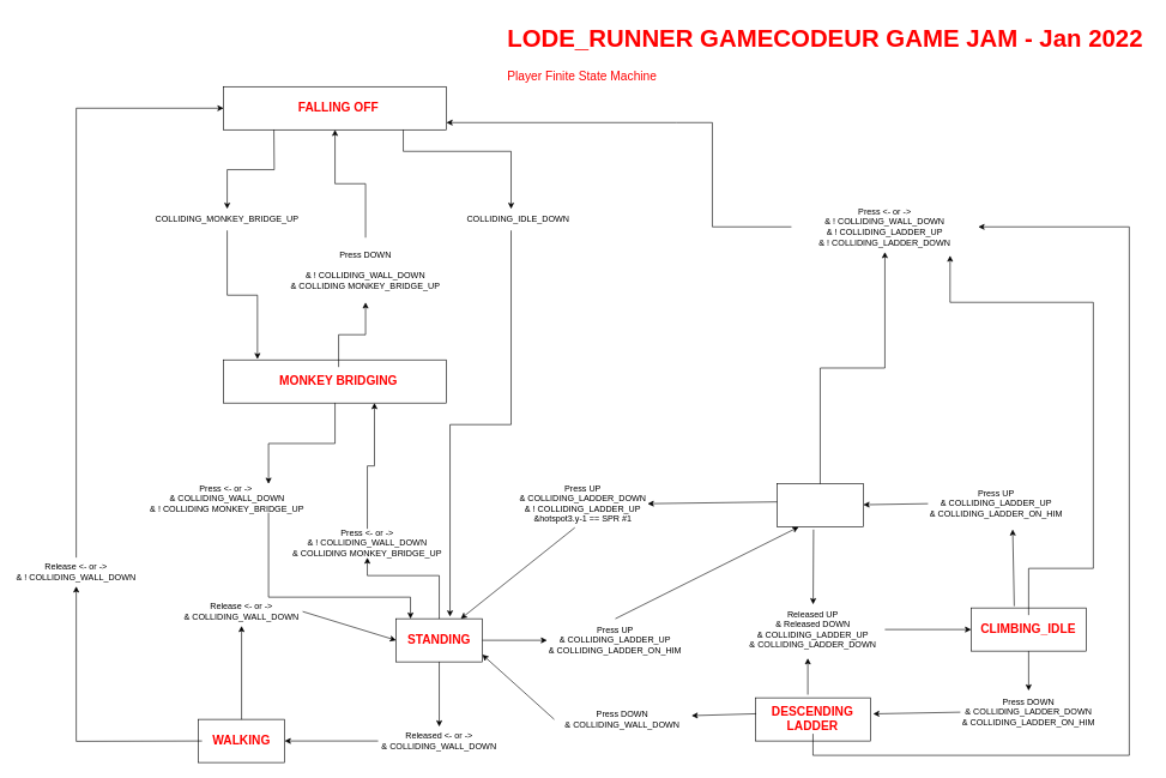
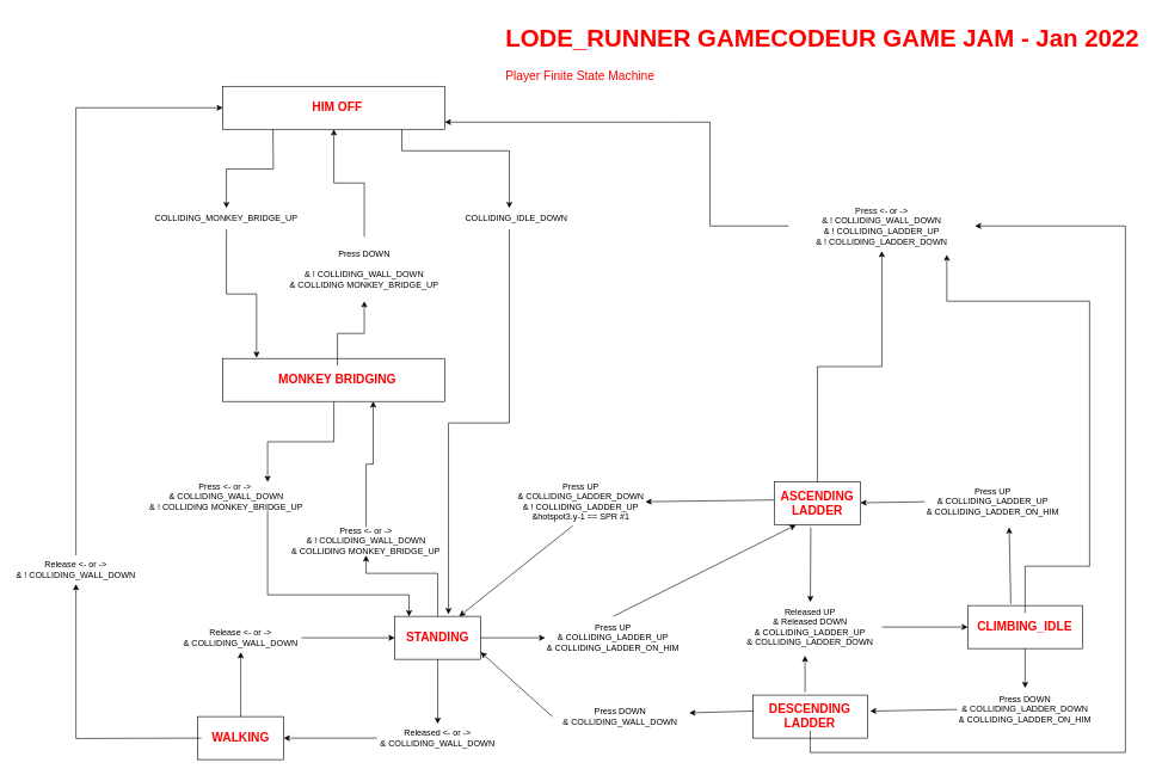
- <mxCell id="57" value="&lt;font color=&quot;#ff0000&quot; size=&quot;1&quot;&gt;&lt;b style=&quot;font-size: 17px&quot;&gt;FALLING OFF&lt;/b&gt;&lt;/font&gt;" style="text;html=1;strokeColor=none;fillColor=none;align=center;verticalAlign=middle;whiteSpace=wrap;rounded=0;" vertex="1" parent="55"><mxGeometry x="40" y="10" width="240" height="40" as="geometry" /></mxCell>
+ <mxCell id="57" value="&lt;font color=&quot;#ff0000&quot; size=&quot;1&quot;&gt;&lt;b style=&quot;font-size: 17px&quot;&gt;HIM OFF&lt;/b&gt;&lt;/font&gt;" style="text;html=1;strokeColor=none;fillColor=none;align=center;verticalAlign=middle;whiteSpace=wrap;rounded=0;" vertex="1" parent="55"><mxGeometry x="40" y="10" width="240" height="40" as="geometry" /></mxCell>
+ <mxCell id="7" value="&lt;font color=&quot;#ff0000&quot; style=&quot;font-size: 17px&quot;&gt;&lt;b&gt;ASCENDING&lt;br&gt;LADDER&lt;br&gt;&lt;/b&gt;&lt;/font&gt;" style="text;html=1;strokeColor=none;fillColor=none;align=center;verticalAlign=middle;whiteSpace=wrap;rounded=0;" vertex="1" parent="5"><mxGeometry x="10" y="10" width="100" height="40" as="geometry" /></mxCell>
- <mxCell id="11" value="Release &amp;lt;- or -&amp;gt;&lt;br&gt;&amp;amp; COLLIDING_WALL_DOWN" style="text;html=1;strokeColor=none;fillColor=none;align=center;verticalAlign=middle;whiteSpace=wrap;rounded=0;" vertex="1" parent="1"><mxGeometry x="250" y="830" width="170" height="40" as="geometry" /></mxCell>
+ <mxCell id="11" value="Release &amp;lt;- or -&amp;gt;&lt;br&gt;&amp;amp; COLLIDING_WALL_DOWN" style="text;html=1;strokeColor=none;fillColor=none;align=center;verticalAlign=middle;whiteSpace=wrap;rounded=0;" vertex="1" parent="1"><mxGeometry x="250" y="870" width="170" height="40" as="geometry" /></mxCell>
